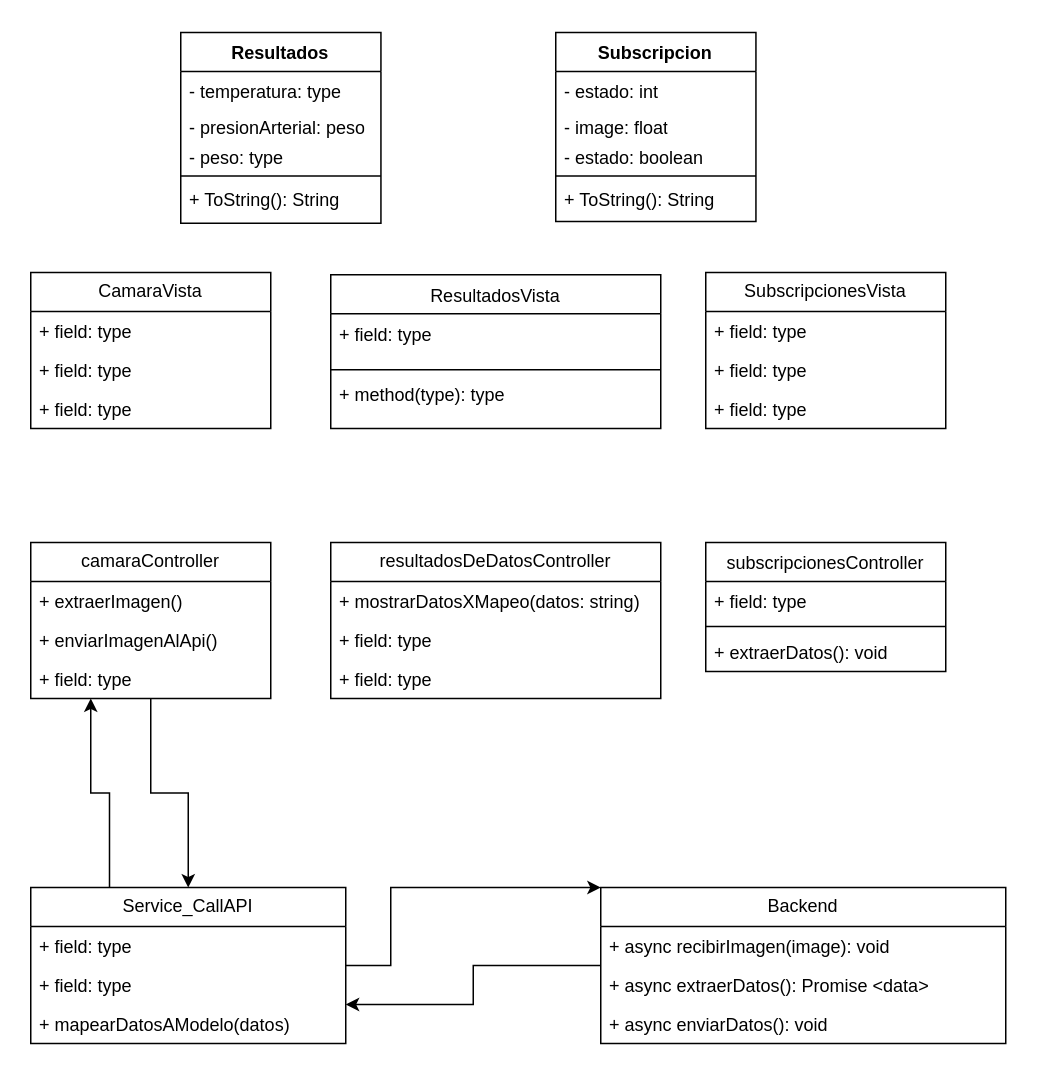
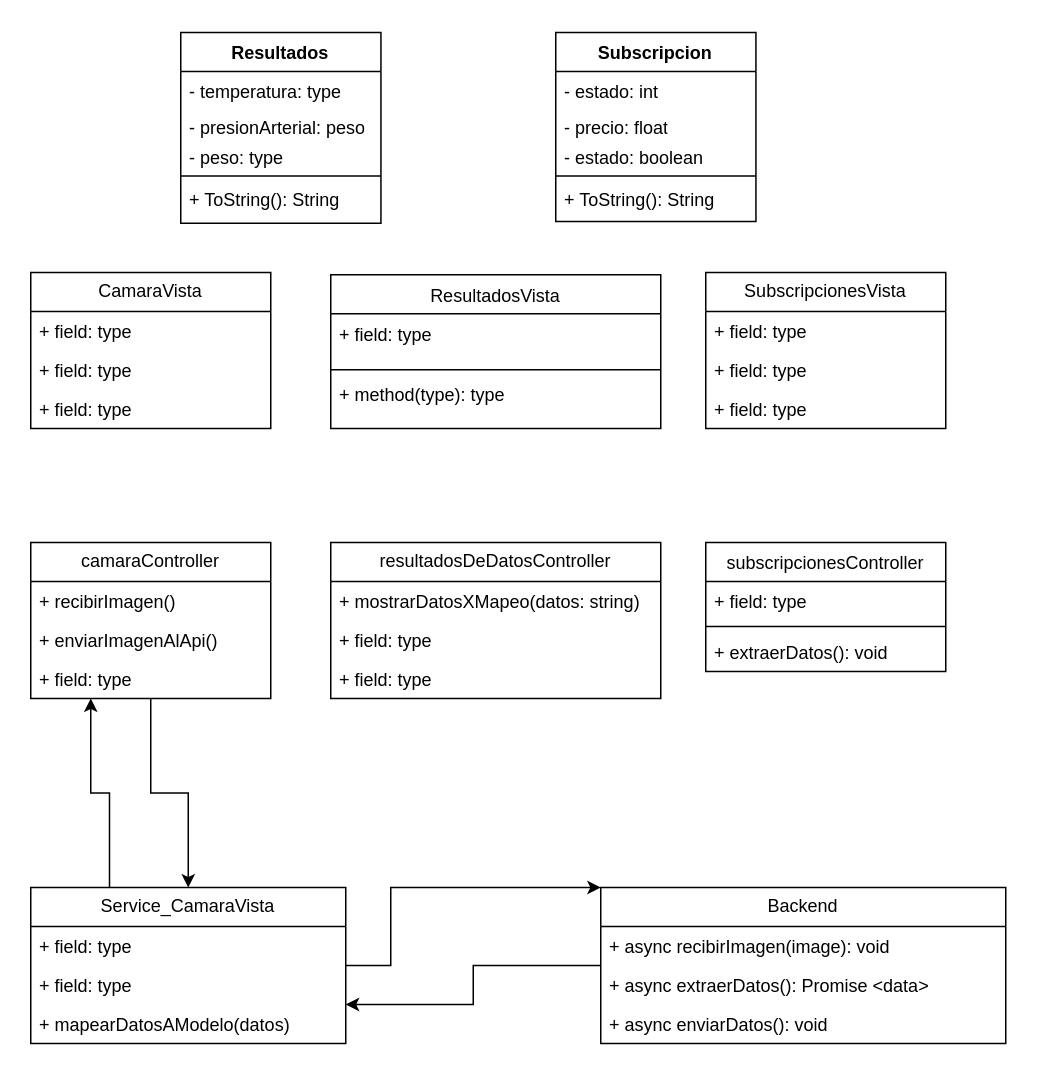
- <mxCell id="36" value="- image: float" style="text;strokeColor=none;fillColor=none;align=left;verticalAlign=top;spacingLeft=4;spacingRight=4;overflow=hidden;rotatable=0;points=[[0,0.5],[1,0.5]];portConstraint=eastwest;whiteSpace=wrap;html=1;" vertex="1" parent="34"><mxGeometry y="50" width="133.46" height="20" as="geometry" /></mxCell>
+ <mxCell id="36" value="- precio: float" style="text;strokeColor=none;fillColor=none;align=left;verticalAlign=top;spacingLeft=4;spacingRight=4;overflow=hidden;rotatable=0;points=[[0,0.5],[1,0.5]];portConstraint=eastwest;whiteSpace=wrap;html=1;" vertex="1" parent="34"><mxGeometry y="50" width="133.46" height="20" as="geometry" /></mxCell>
- <mxCell id="12" value="+ extraerImagen()" style="text;strokeColor=none;fillColor=none;align=left;verticalAlign=top;spacingLeft=4;spacingRight=4;overflow=hidden;rotatable=0;points=[[0,0.5],[1,0.5]];portConstraint=eastwest;whiteSpace=wrap;html=1;" vertex="1" parent="11"><mxGeometry y="26" width="160" height="26" as="geometry" /></mxCell>
+ <mxCell id="12" value="+ recibirImagen()" style="text;strokeColor=none;fillColor=none;align=left;verticalAlign=top;spacingLeft=4;spacingRight=4;overflow=hidden;rotatable=0;points=[[0,0.5],[1,0.5]];portConstraint=eastwest;whiteSpace=wrap;html=1;" vertex="1" parent="11"><mxGeometry y="26" width="160" height="26" as="geometry" /></mxCell>
- <mxCell id="21" value="Service_CallAPI" style="swimlane;fontStyle=0;childLayout=stackLayout;horizontal=1;startSize=26;fillColor=none;horizontalStack=0;resizeParent=1;resizeParentMax=0;resizeLast=0;collapsible=1;marginBottom=0;whiteSpace=wrap;html=1;" vertex="1" parent="1"><mxGeometry x="20" y="591" width="210" height="104" as="geometry"><mxRectangle x="120" y="960" width="140" height="30" as="alternateBounds" /></mxGeometry></mxCell>
+ <mxCell id="21" value="Service_CamaraVista" style="swimlane;fontStyle=0;childLayout=stackLayout;horizontal=1;startSize=26;fillColor=none;horizontalStack=0;resizeParent=1;resizeParentMax=0;resizeLast=0;collapsible=1;marginBottom=0;whiteSpace=wrap;html=1;" vertex="1" parent="1"><mxGeometry x="20" y="591" width="210" height="104" as="geometry"><mxRectangle x="120" y="960" width="140" height="30" as="alternateBounds" /></mxGeometry></mxCell>
